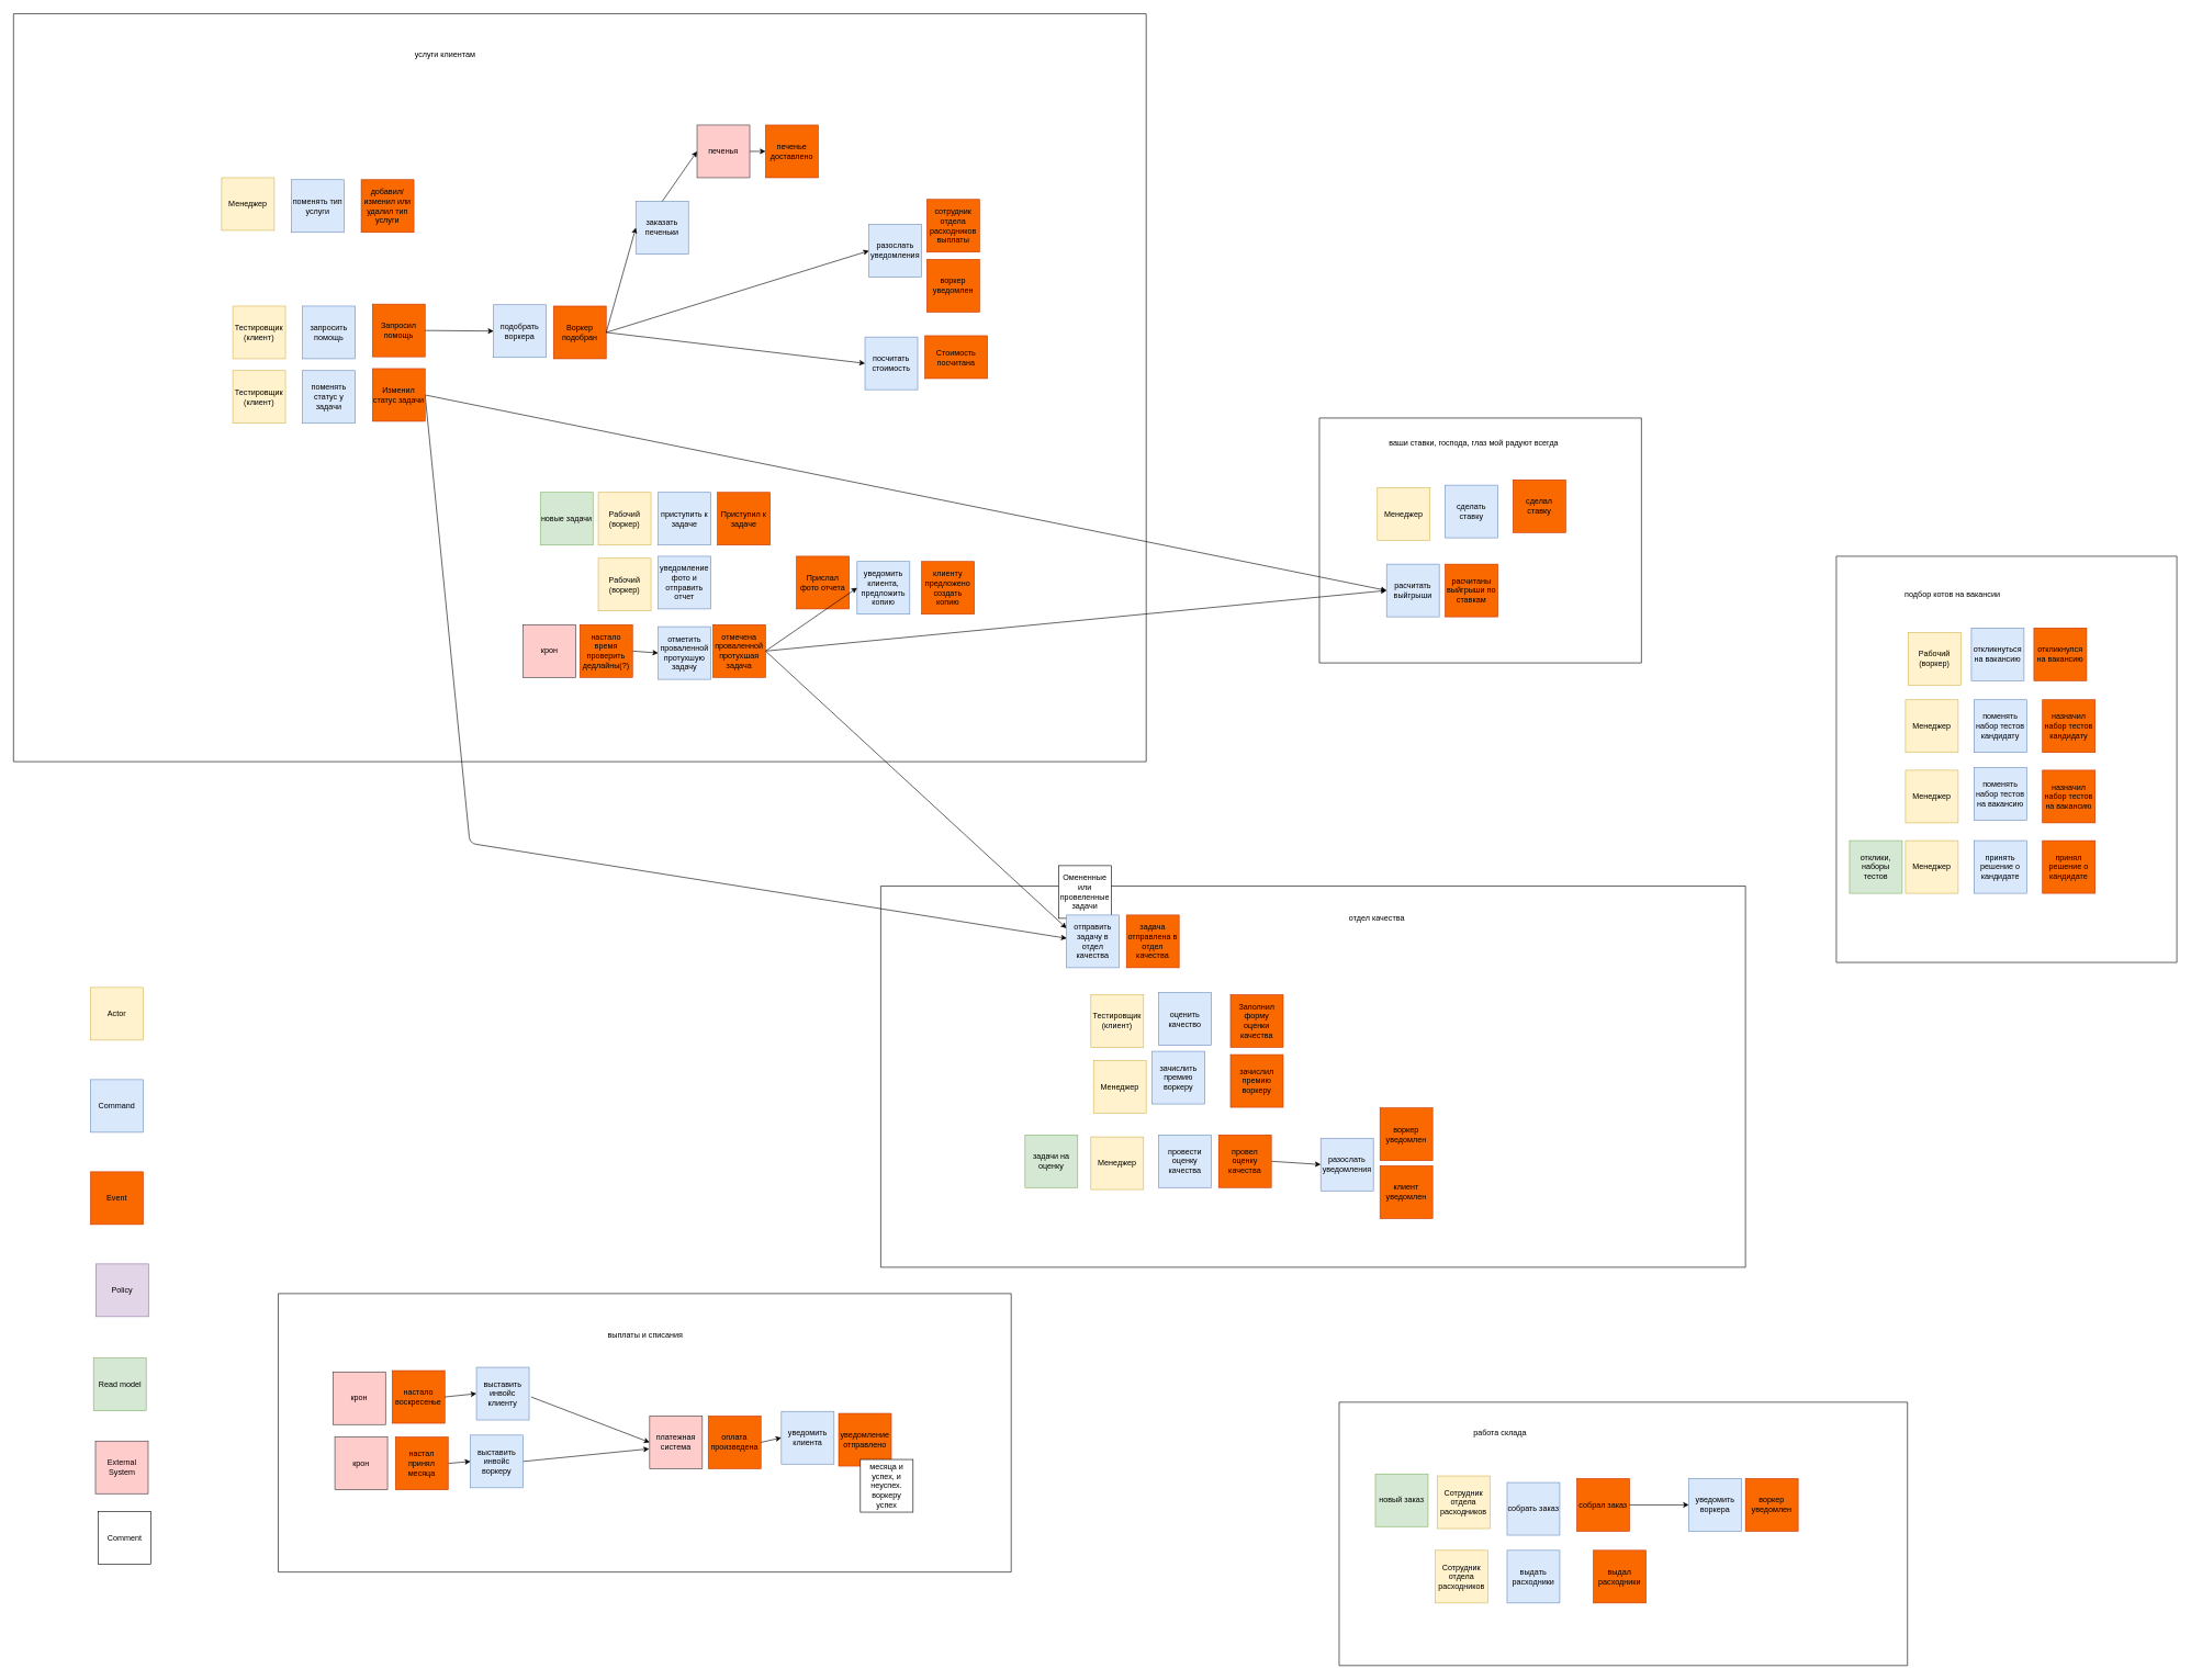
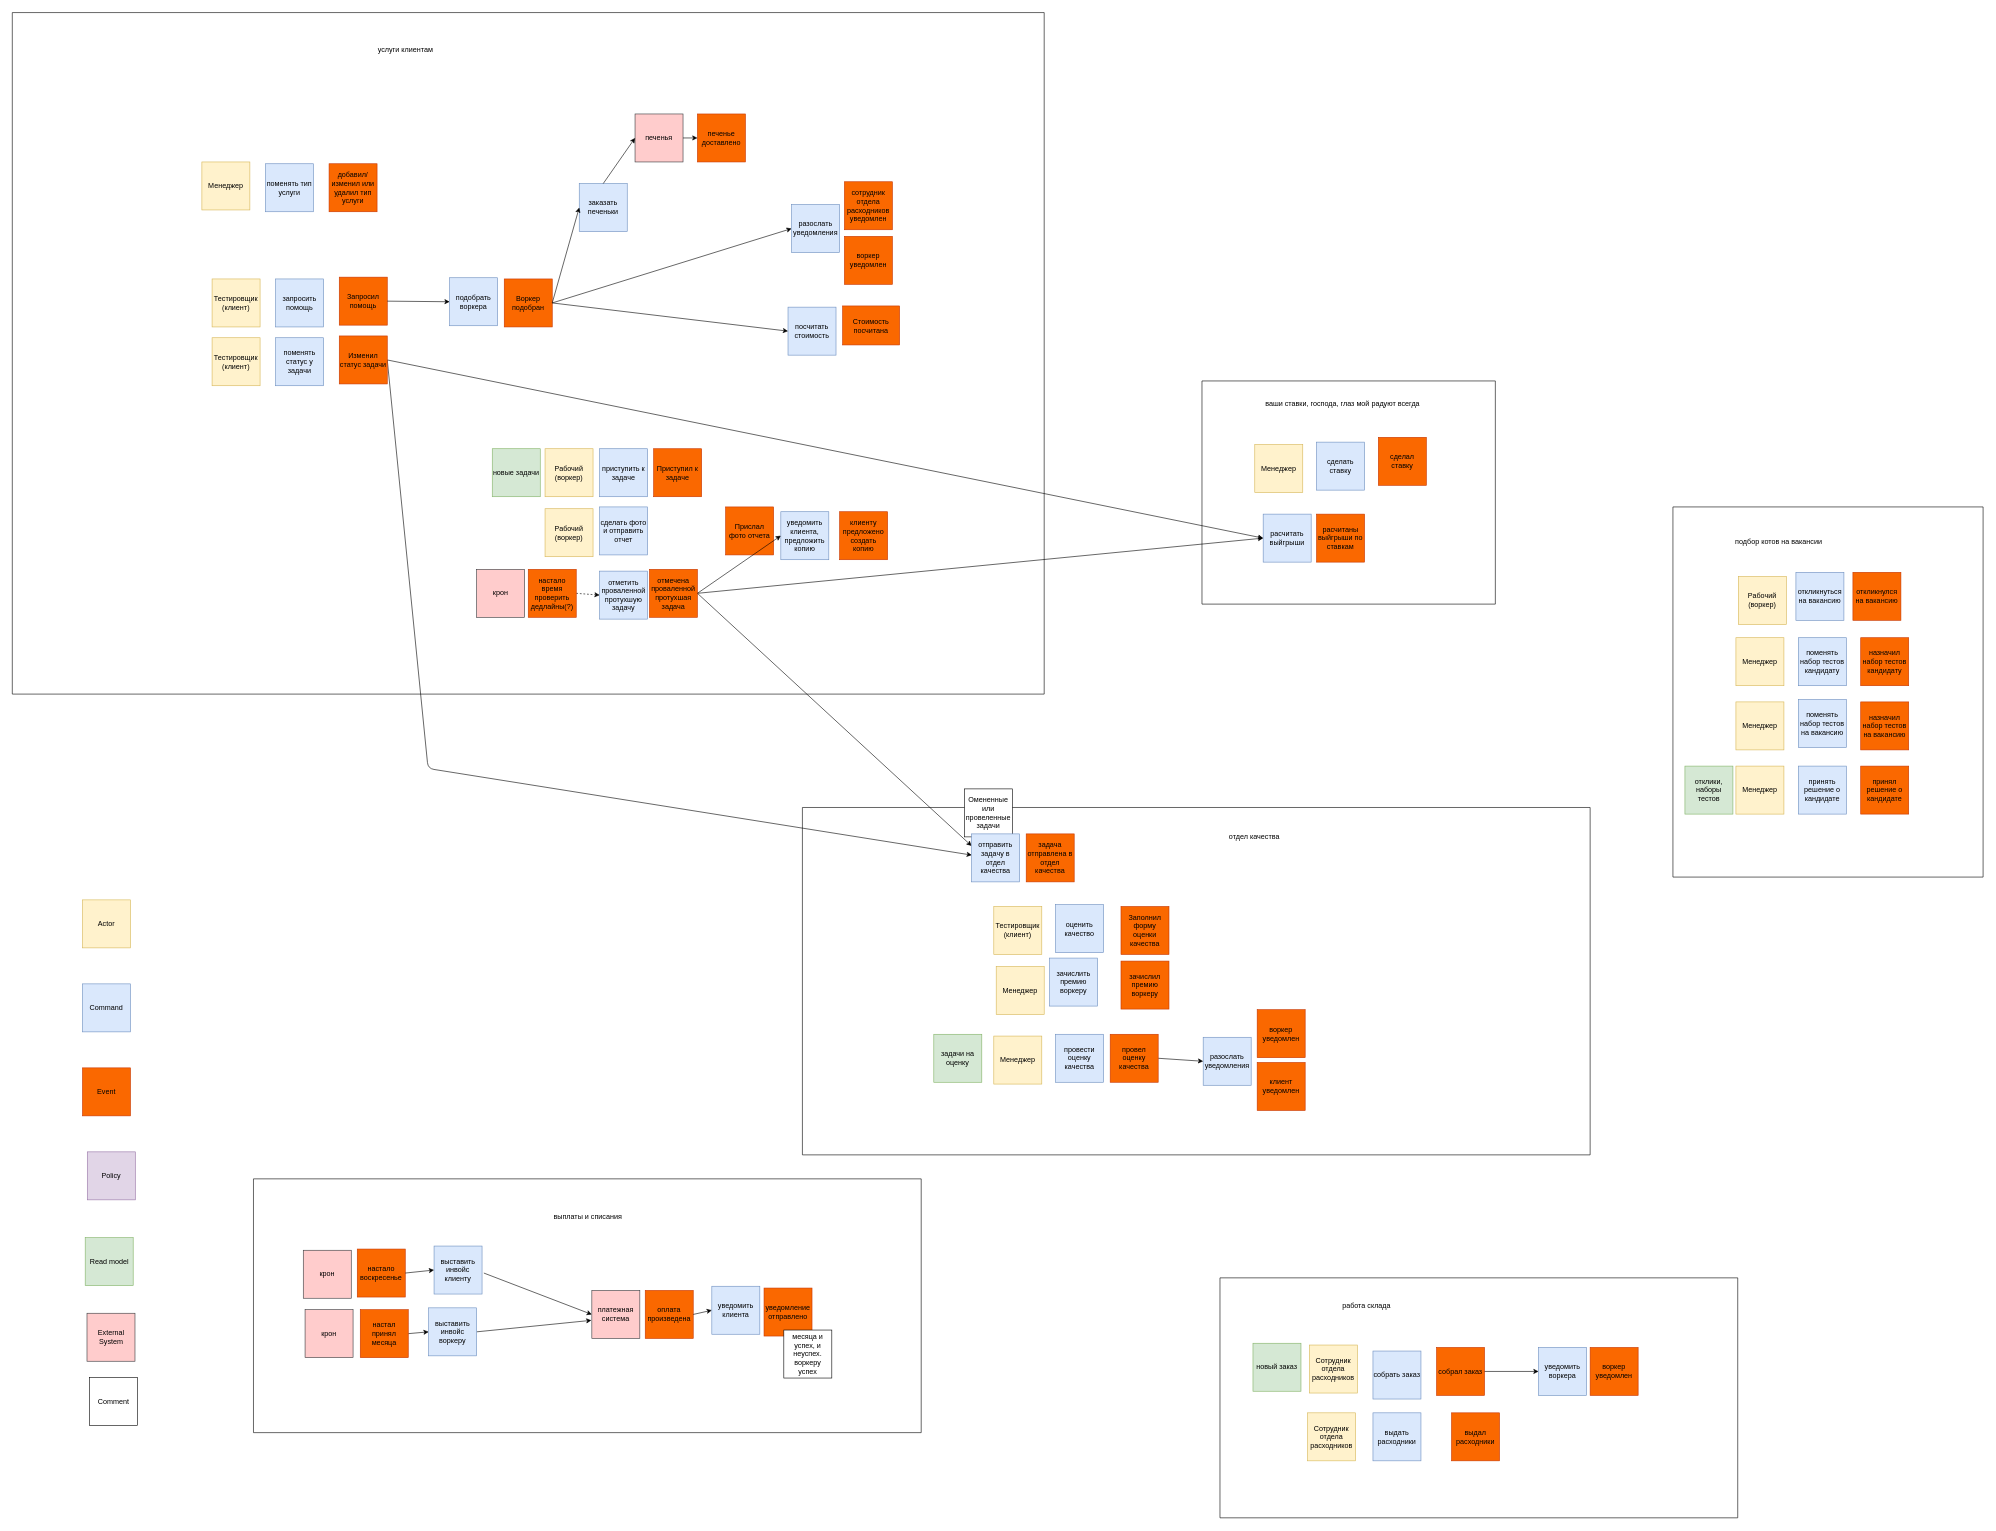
- <mxCell id="97" value="&lt;span style=&quot;font-weight: normal;&quot;&gt;сотрудник отдела расходников выплаты&lt;/span&gt;" style="whiteSpace=wrap;html=1;aspect=fixed;fillColor=#fa6800;fontColor=#000000;strokeColor=#C73500;fontStyle=1" parent="84" vertex="1"><mxGeometry x="1387" y="282" width="80" height="80" as="geometry" /></mxCell>
+ <mxCell id="97" value="&lt;span style=&quot;font-weight: normal;&quot;&gt;сотрудник отдела расходников уведомлен&lt;/span&gt;" style="whiteSpace=wrap;html=1;aspect=fixed;fillColor=#fa6800;fontColor=#000000;strokeColor=#C73500;fontStyle=1" parent="84" vertex="1"><mxGeometry x="1387" y="282" width="80" height="80" as="geometry" /></mxCell>
- <mxCell id="104" value="уведомление фото и отправить отчет" style="whiteSpace=wrap;html=1;aspect=fixed;fillColor=#dae8fc;strokeColor=#6c8ebf;" parent="84" vertex="1"><mxGeometry x="979" y="824" width="80" height="80" as="geometry" /></mxCell>
+ <mxCell id="104" value="сделать фото и отправить отчет" style="whiteSpace=wrap;html=1;aspect=fixed;fillColor=#dae8fc;strokeColor=#6c8ebf;" parent="84" vertex="1"><mxGeometry x="979" y="824" width="80" height="80" as="geometry" /></mxCell>
- <mxCell id="122" style="edgeStyle=none;html=1;exitX=1;exitY=0.5;exitDx=0;exitDy=0;entryX=0;entryY=0.5;entryDx=0;entryDy=0;" parent="84" source="123" target="121" edge="1"><mxGeometry relative="1" as="geometry" /></mxCell>
+ <mxCell id="122" style="edgeStyle=none;html=1;exitX=1;exitY=0.5;exitDx=0;exitDy=0;entryX=0;entryY=0.5;entryDx=0;entryDy=0;dashed=1;" parent="84" source="123" target="121" edge="1"><mxGeometry relative="1" as="geometry" /></mxCell>
